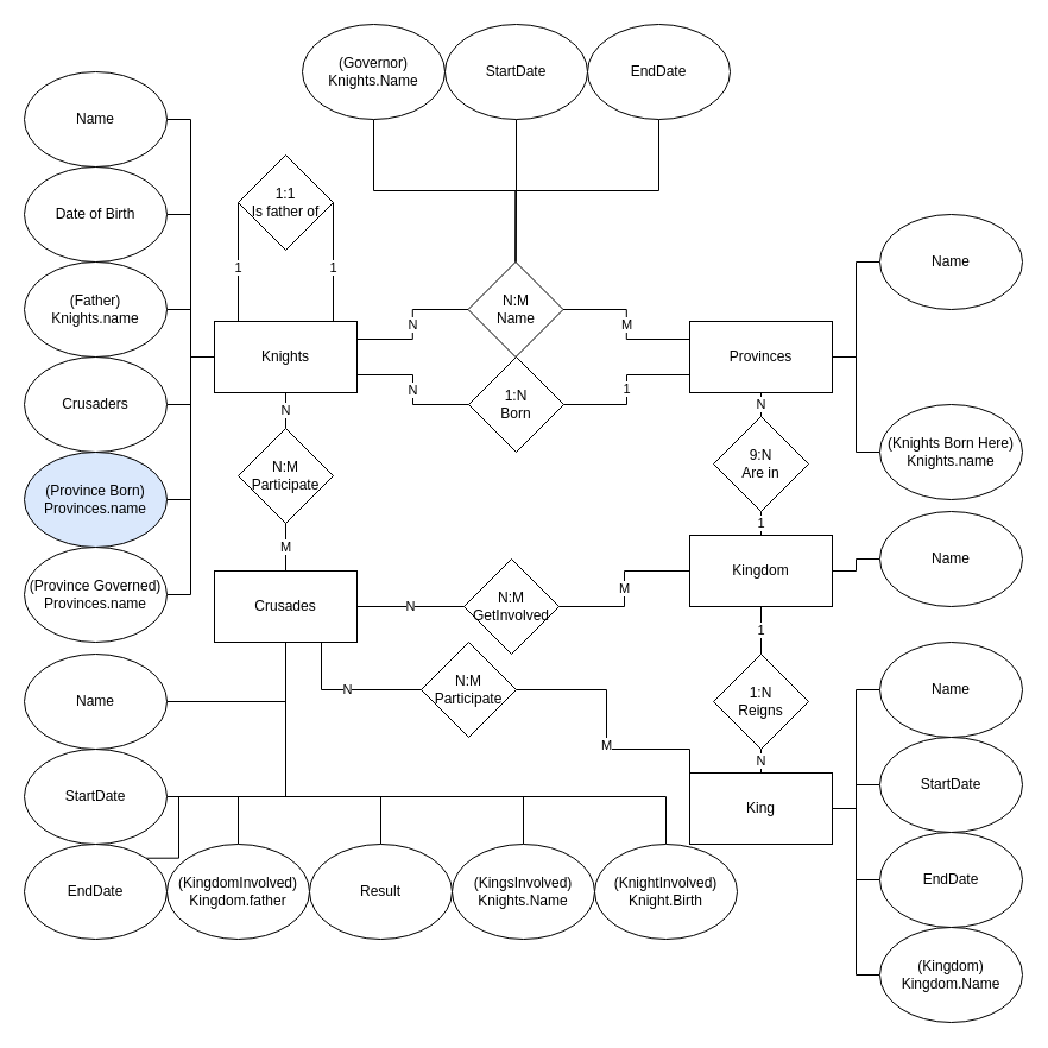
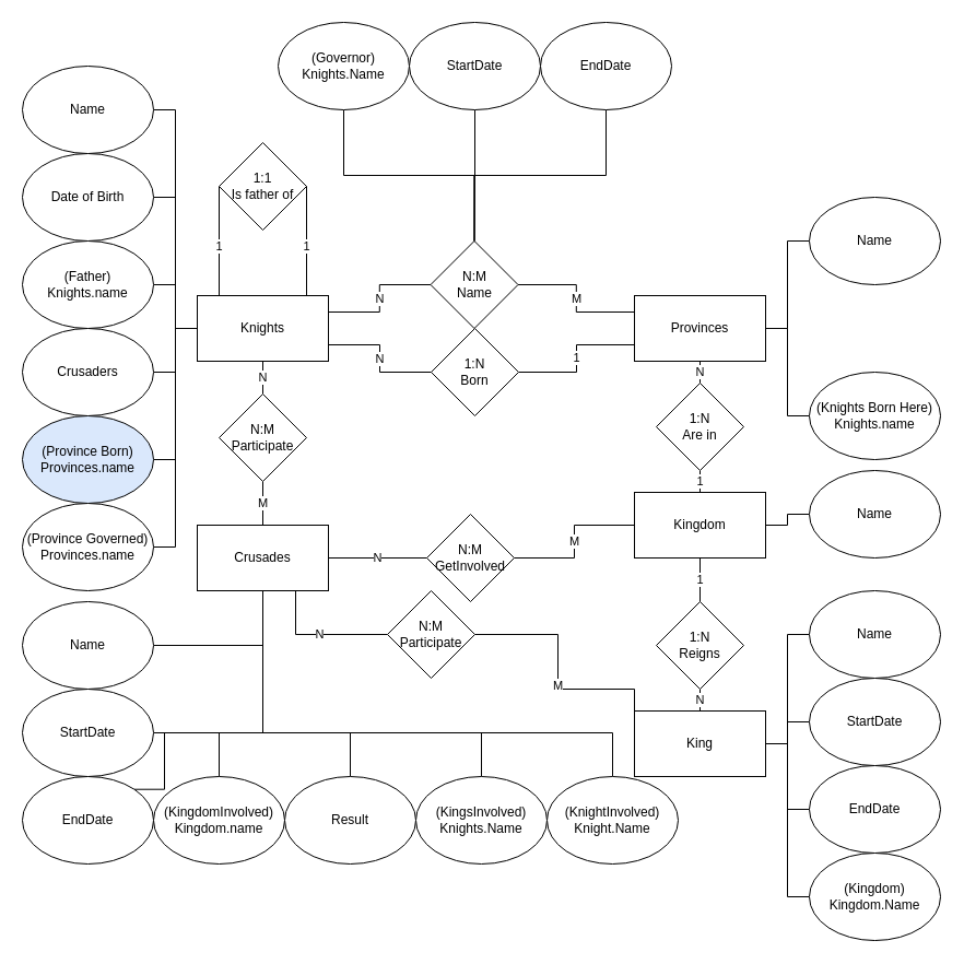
- <mxCell id="33" value="9:N&lt;br&gt;Are in" style="rhombus;whiteSpace=wrap;html=1;" vertex="1" parent="1"><mxGeometry x="600" y="350" width="80" height="80" as="geometry" /></mxCell>
+ <mxCell id="33" value="1:N&lt;br&gt;Are in" style="rhombus;whiteSpace=wrap;html=1;" vertex="1" parent="1"><mxGeometry x="600" y="350" width="80" height="80" as="geometry" /></mxCell>
- <mxCell id="51" value="(KingdomInvolved)&lt;br&gt;Kingdom.father" style="ellipse;whiteSpace=wrap;html=1;" vertex="1" parent="1"><mxGeometry x="140" y="710" width="120" height="80" as="geometry" /></mxCell>
+ <mxCell id="51" value="(KingdomInvolved)&lt;br&gt;Kingdom.name" style="ellipse;whiteSpace=wrap;html=1;" vertex="1" parent="1"><mxGeometry x="140" y="710" width="120" height="80" as="geometry" /></mxCell>
- <mxCell id="58" value="(KnightInvolved)&lt;br&gt;Knight.Birth" style="ellipse;whiteSpace=wrap;html=1;" vertex="1" parent="1"><mxGeometry x="500" y="710" width="120" height="80" as="geometry" /></mxCell>
+ <mxCell id="58" value="(KnightInvolved)&lt;br&gt;Knight.Name" style="ellipse;whiteSpace=wrap;html=1;" vertex="1" parent="1"><mxGeometry x="500" y="710" width="120" height="80" as="geometry" /></mxCell>
